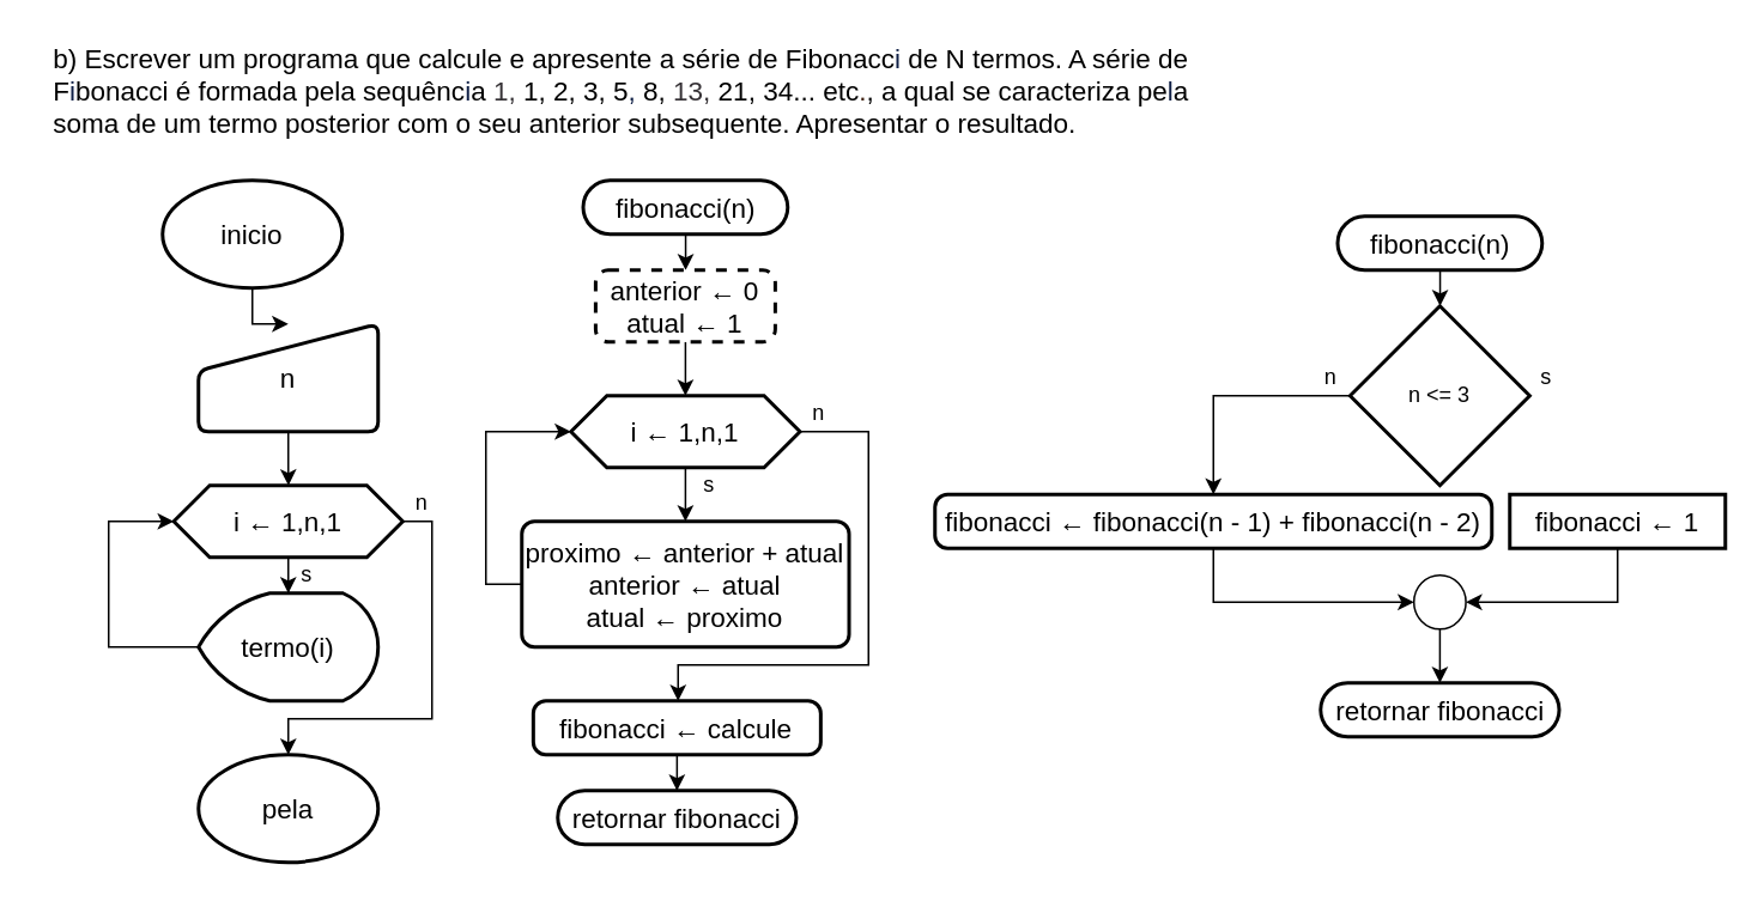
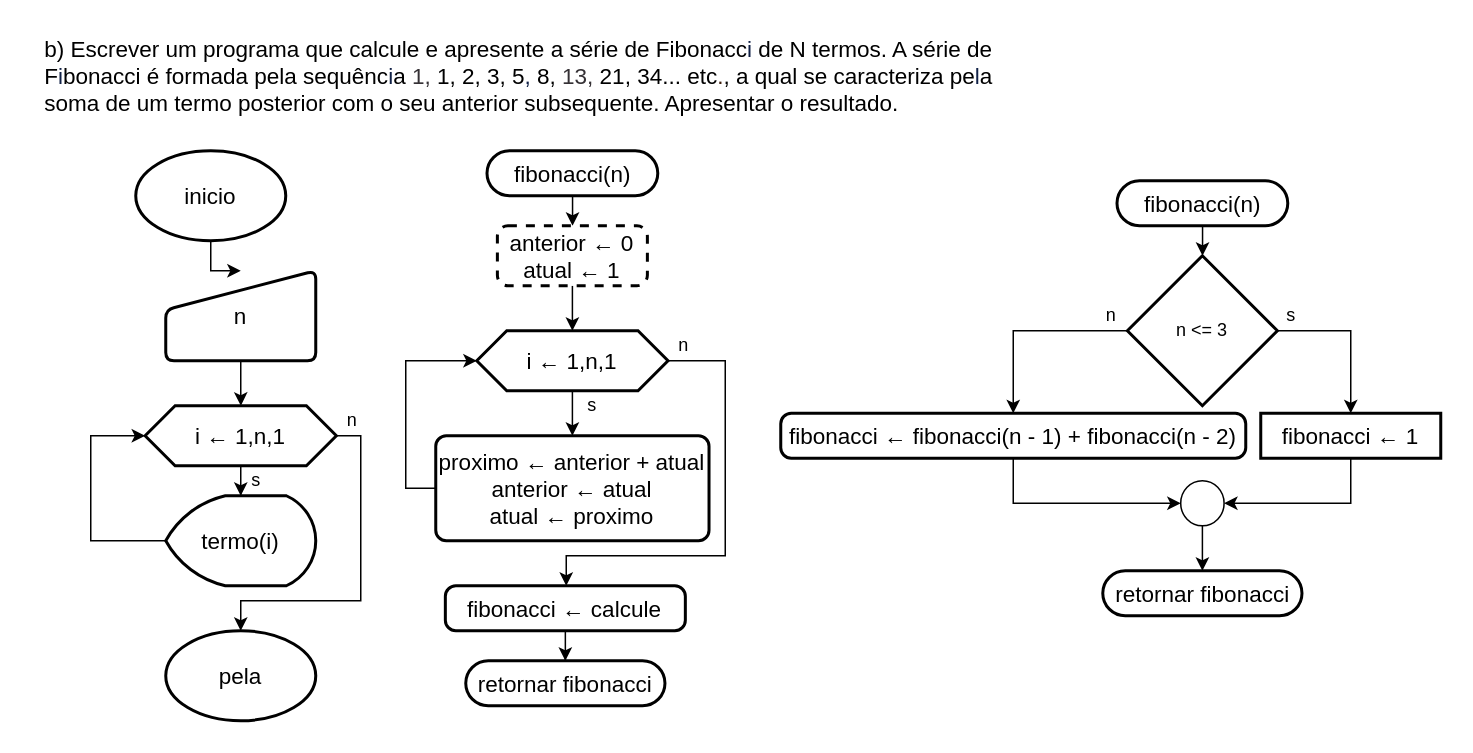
+ <mxCell id="34" style="edgeStyle=orthogonalEdgeStyle;rounded=0;orthogonalLoop=1;jettySize=auto;html=1;exitX=1;exitY=0.5;exitDx=0;exitDy=0;exitPerimeter=0;" edge="1" parent="1" source="36" target="33"><mxGeometry relative="1" as="geometry" /></mxCell>
